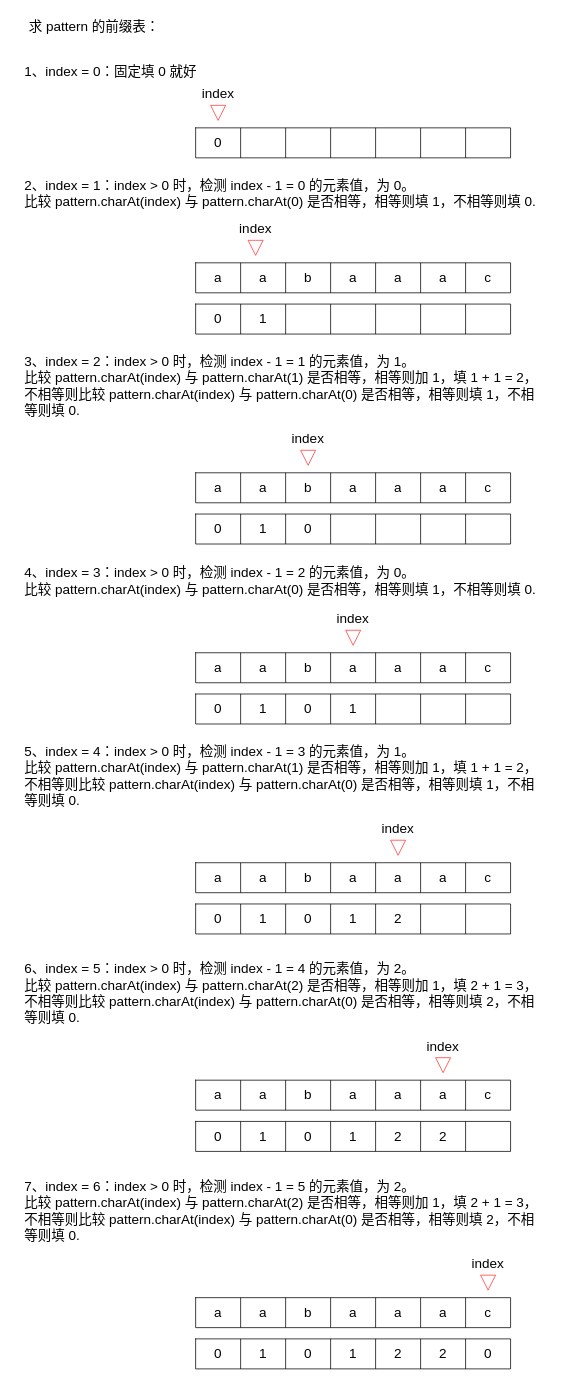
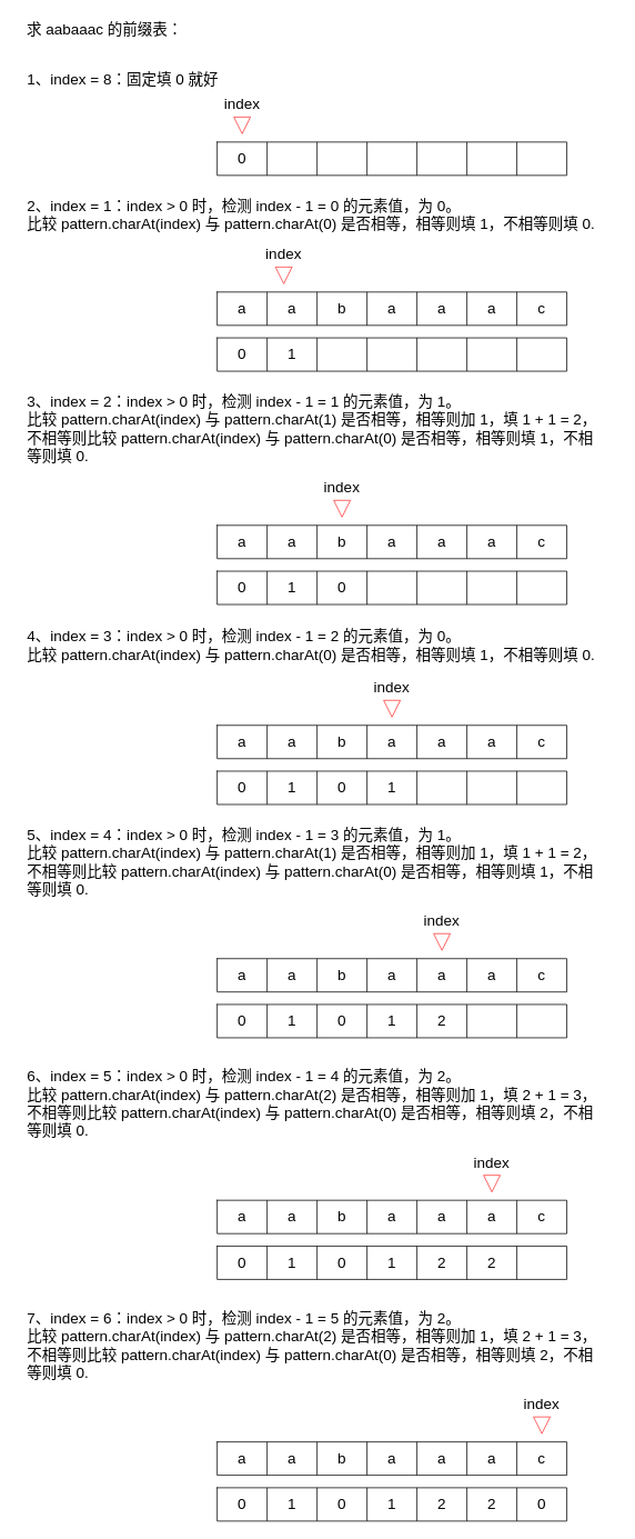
- <mxCell id="2" value="求 pattern 的前缀表：" style="text;html=1;strokeColor=none;fillColor=none;align=center;verticalAlign=middle;whiteSpace=wrap;rounded=0;fontSize=18;" vertex="1" parent="1"><mxGeometry x="20" y="20" width="210" height="30" as="geometry" /></mxCell>
+ <mxCell id="2" value="求 aabaaac 的前缀表：" style="text;html=1;strokeColor=none;fillColor=none;align=center;verticalAlign=middle;whiteSpace=wrap;rounded=0;fontSize=18;" vertex="1" parent="1"><mxGeometry x="20" y="20" width="210" height="30" as="geometry" /></mxCell>
- <mxCell id="12" value="1、index = 0：固定填 0 就好" style="text;html=1;strokeColor=none;fillColor=none;align=left;verticalAlign=middle;whiteSpace=wrap;rounded=0;fontSize=18;" vertex="1" parent="1"><mxGeometry x="30" y="80" width="280" height="30" as="geometry" /></mxCell>
+ <mxCell id="12" value="1、index = 8：固定填 0 就好" style="text;html=1;strokeColor=none;fillColor=none;align=left;verticalAlign=middle;whiteSpace=wrap;rounded=0;fontSize=18;" vertex="1" parent="1"><mxGeometry x="30" y="80" width="280" height="30" as="geometry" /></mxCell>
